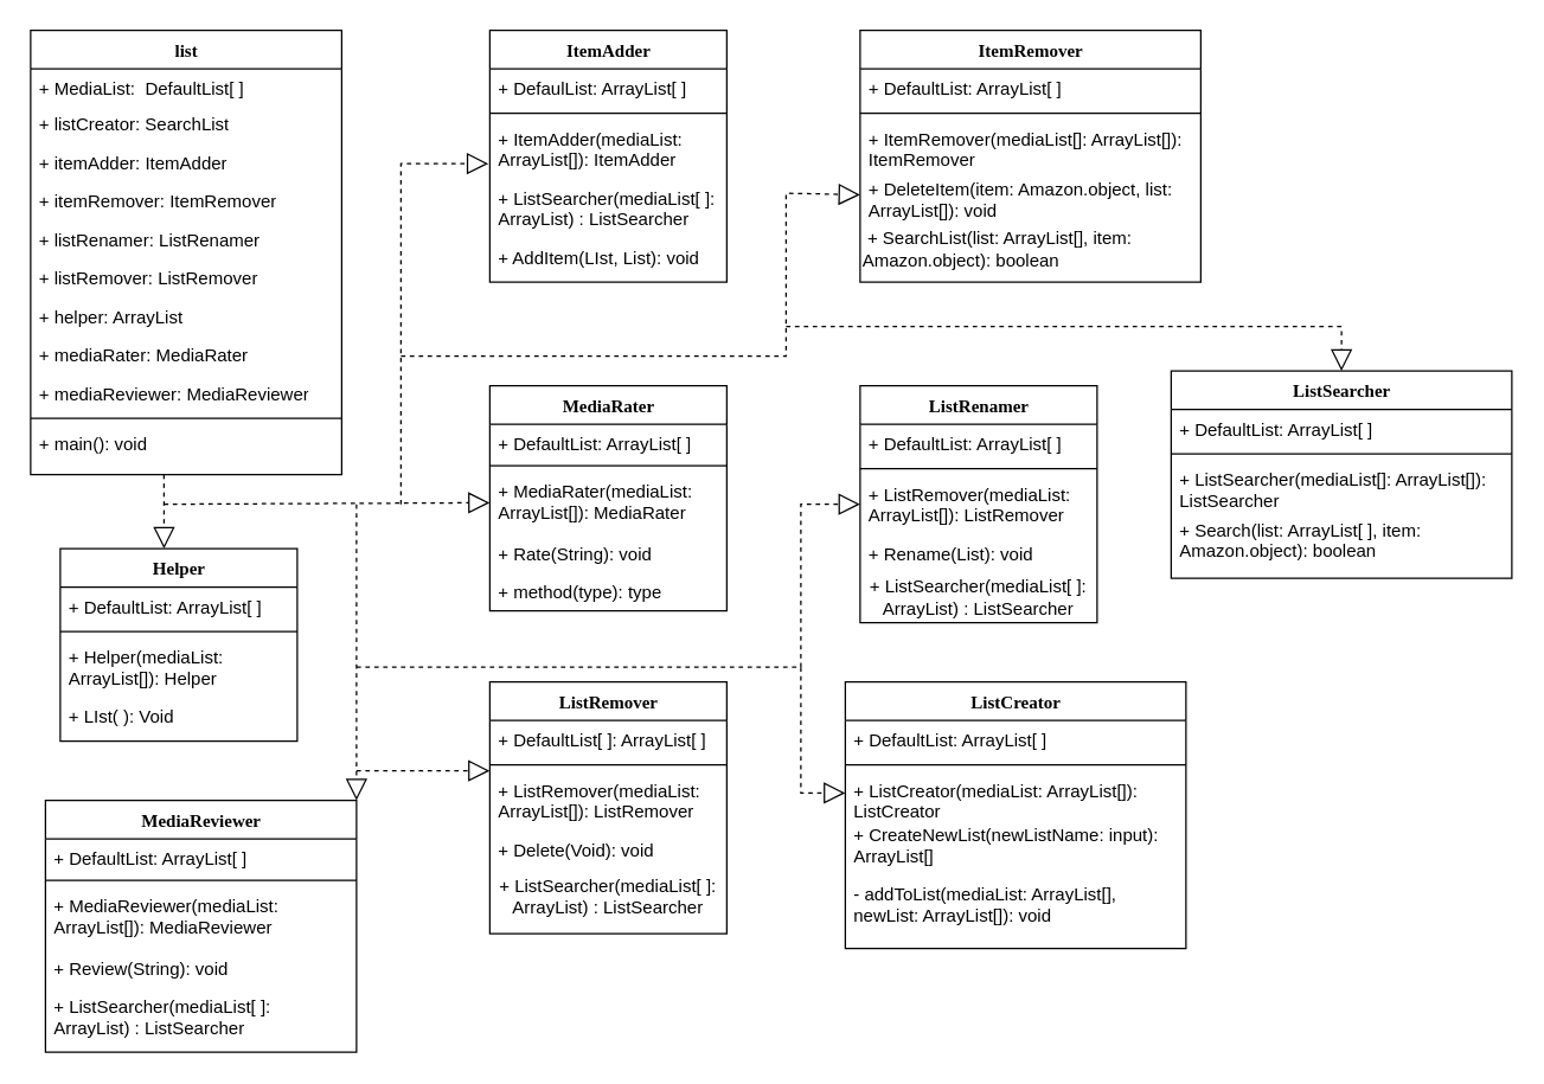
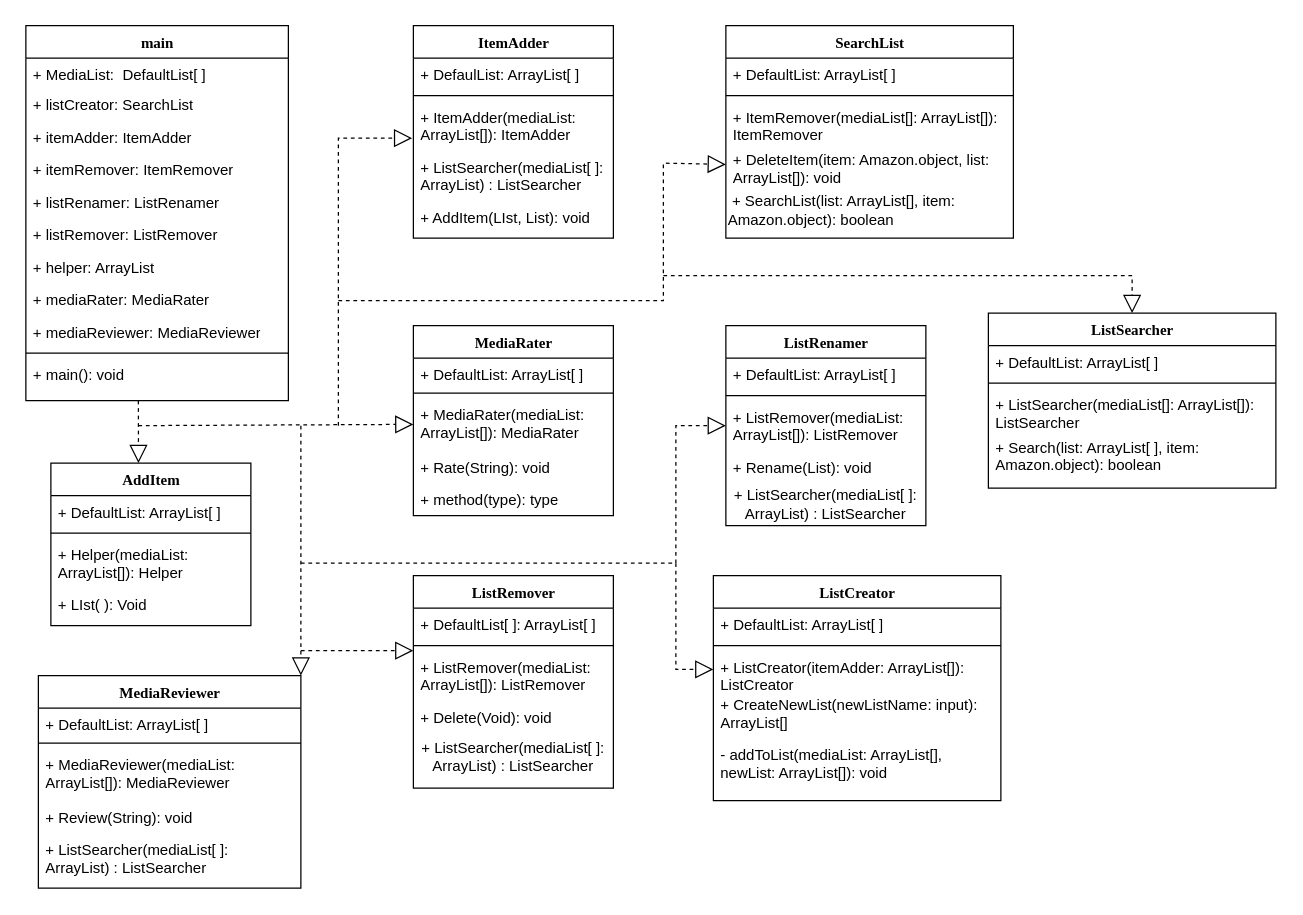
- <mxCell id="43" value="list" style="swimlane;html=1;fontStyle=1;align=center;verticalAlign=top;childLayout=stackLayout;horizontal=1;startSize=26;horizontalStack=0;resizeParent=1;resizeLast=0;collapsible=1;marginBottom=0;swimlaneFillColor=#ffffff;rounded=0;shadow=0;comic=0;labelBackgroundColor=none;strokeWidth=1;fillColor=none;fontFamily=Verdana;fontSize=12" parent="1" vertex="1"><mxGeometry x="20" y="20" width="210" height="300" as="geometry"><mxRectangle x="90" y="83" width="110" height="30" as="alternateBounds" /></mxGeometry></mxCell>
+ <mxCell id="43" value="main" style="swimlane;html=1;fontStyle=1;align=center;verticalAlign=top;childLayout=stackLayout;horizontal=1;startSize=26;horizontalStack=0;resizeParent=1;resizeLast=0;collapsible=1;marginBottom=0;swimlaneFillColor=#ffffff;rounded=0;shadow=0;comic=0;labelBackgroundColor=none;strokeWidth=1;fillColor=none;fontFamily=Verdana;fontSize=12" parent="1" vertex="1"><mxGeometry x="20" y="20" width="210" height="300" as="geometry"><mxRectangle x="90" y="83" width="110" height="30" as="alternateBounds" /></mxGeometry></mxCell>
- <mxCell id="14" value="ItemRemover" style="swimlane;html=1;fontStyle=1;align=center;verticalAlign=top;childLayout=stackLayout;horizontal=1;startSize=26;horizontalStack=0;resizeParent=1;resizeLast=0;collapsible=1;marginBottom=0;swimlaneFillColor=#ffffff;rounded=0;shadow=0;comic=0;labelBackgroundColor=none;strokeWidth=1;fillColor=none;fontFamily=Verdana;fontSize=12" parent="1" vertex="1"><mxGeometry x="580" y="20" width="230" height="170" as="geometry" /></mxCell>
+ <mxCell id="14" value="SearchList" style="swimlane;html=1;fontStyle=1;align=center;verticalAlign=top;childLayout=stackLayout;horizontal=1;startSize=26;horizontalStack=0;resizeParent=1;resizeLast=0;collapsible=1;marginBottom=0;swimlaneFillColor=#ffffff;rounded=0;shadow=0;comic=0;labelBackgroundColor=none;strokeWidth=1;fillColor=none;fontFamily=Verdana;fontSize=12" parent="1" vertex="1"><mxGeometry x="580" y="20" width="230" height="170" as="geometry" /></mxCell>
- <mxCell id="20" value="Helper" style="swimlane;html=1;fontStyle=1;align=center;verticalAlign=top;childLayout=stackLayout;horizontal=1;startSize=26;horizontalStack=0;resizeParent=1;resizeLast=0;collapsible=1;marginBottom=0;swimlaneFillColor=#ffffff;rounded=0;shadow=0;comic=0;labelBackgroundColor=none;strokeWidth=1;fillColor=none;fontFamily=Verdana;fontSize=12" parent="1" vertex="1"><mxGeometry x="40" y="370" width="160" height="130" as="geometry" /></mxCell>
+ <mxCell id="20" value="AddItem" style="swimlane;html=1;fontStyle=1;align=center;verticalAlign=top;childLayout=stackLayout;horizontal=1;startSize=26;horizontalStack=0;resizeParent=1;resizeLast=0;collapsible=1;marginBottom=0;swimlaneFillColor=#ffffff;rounded=0;shadow=0;comic=0;labelBackgroundColor=none;strokeWidth=1;fillColor=none;fontFamily=Verdana;fontSize=12" parent="1" vertex="1"><mxGeometry x="40" y="370" width="160" height="130" as="geometry" /></mxCell>
- <mxCell id="5" value="+ ListCreator(mediaList: ArrayList[]): ListCreator" style="text;html=1;strokeColor=none;fillColor=none;align=left;verticalAlign=top;spacingLeft=4;spacingRight=4;whiteSpace=wrap;overflow=hidden;rotatable=0;points=[[0,0.5],[1,0.5]];portConstraint=eastwest;" parent="2" vertex="1"><mxGeometry y="60" width="230" height="30" as="geometry" /></mxCell>
+ <mxCell id="5" value="+ ListCreator(itemAdder: ArrayList[]): ListCreator" style="text;html=1;strokeColor=none;fillColor=none;align=left;verticalAlign=top;spacingLeft=4;spacingRight=4;whiteSpace=wrap;overflow=hidden;rotatable=0;points=[[0,0.5],[1,0.5]];portConstraint=eastwest;" parent="2" vertex="1"><mxGeometry y="60" width="230" height="30" as="geometry" /></mxCell>
